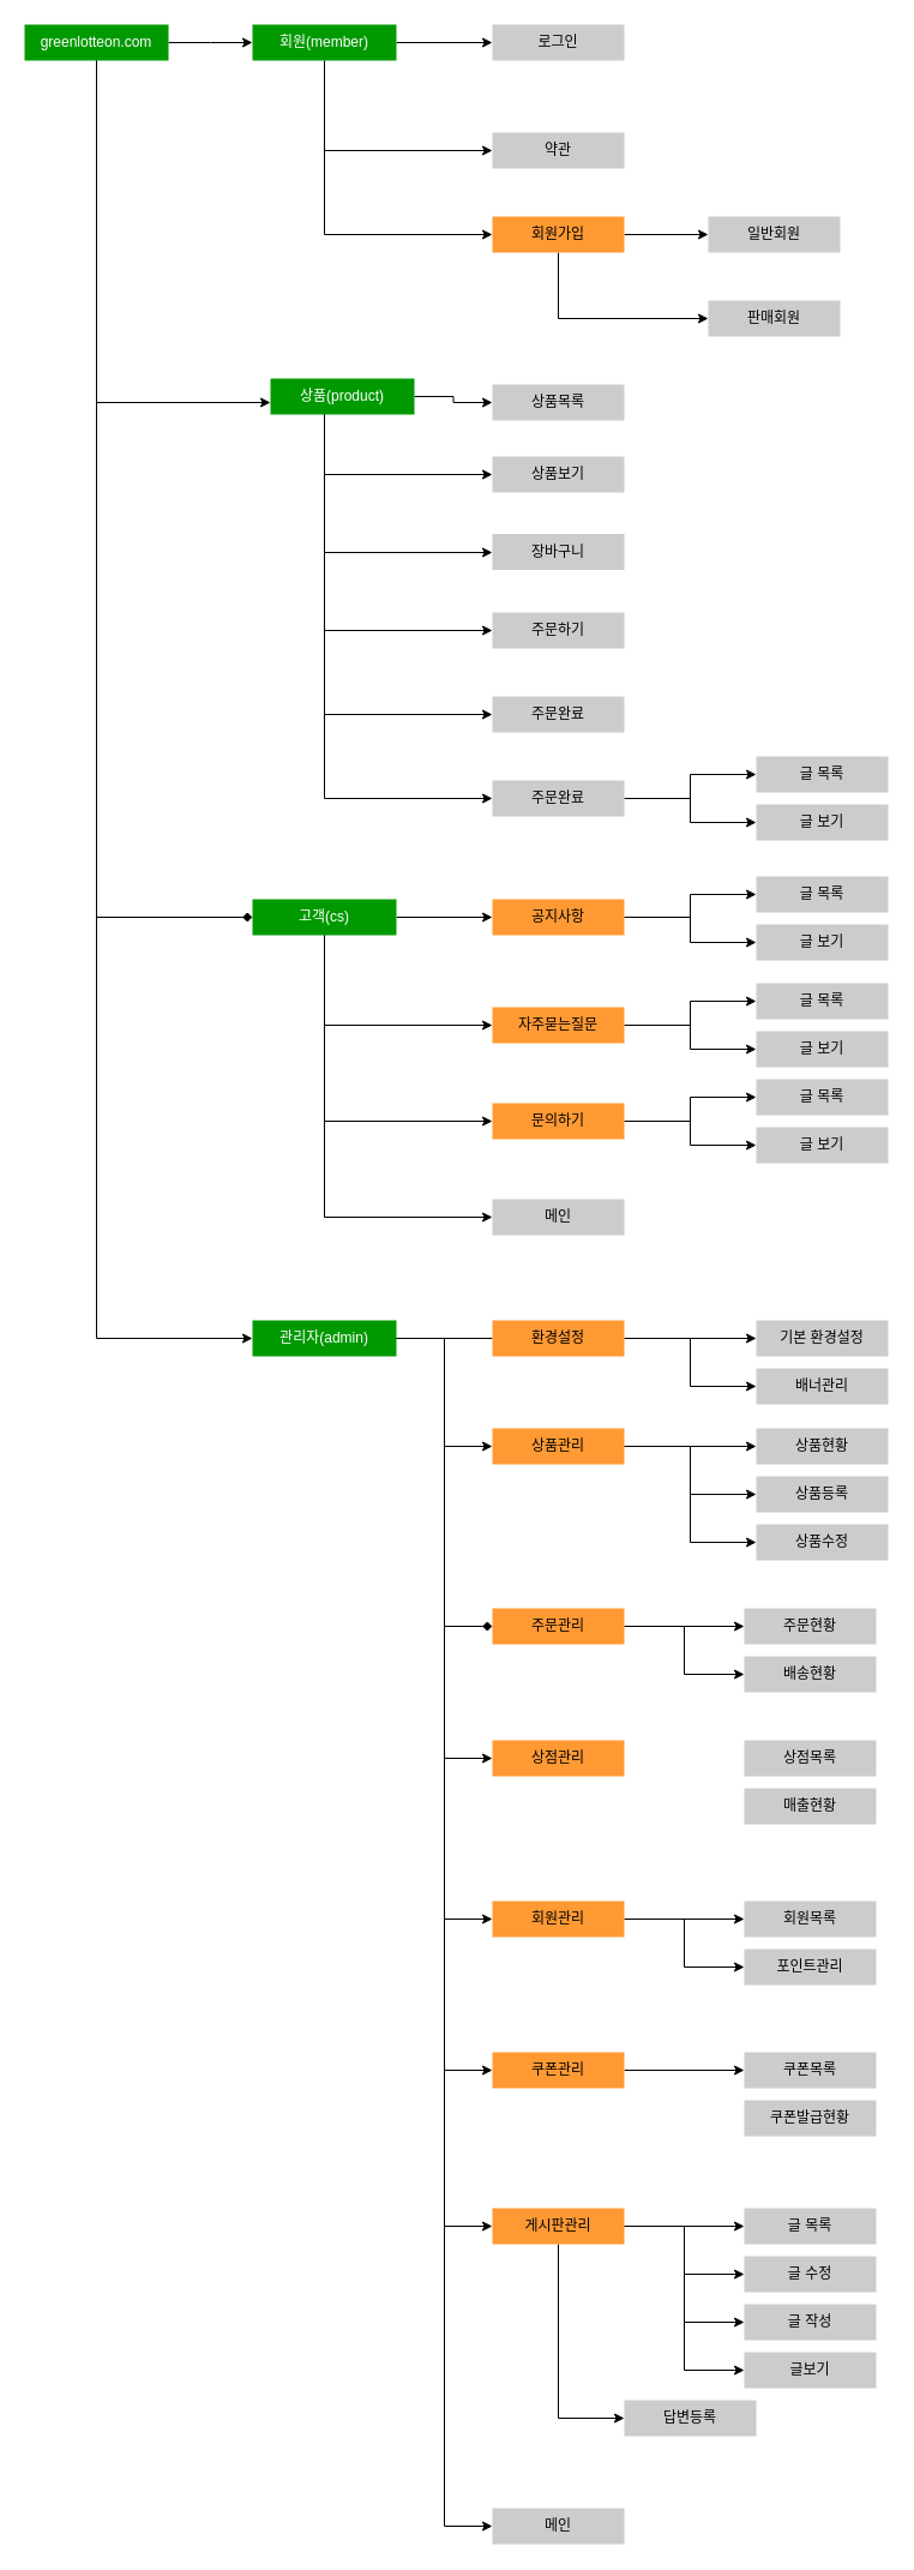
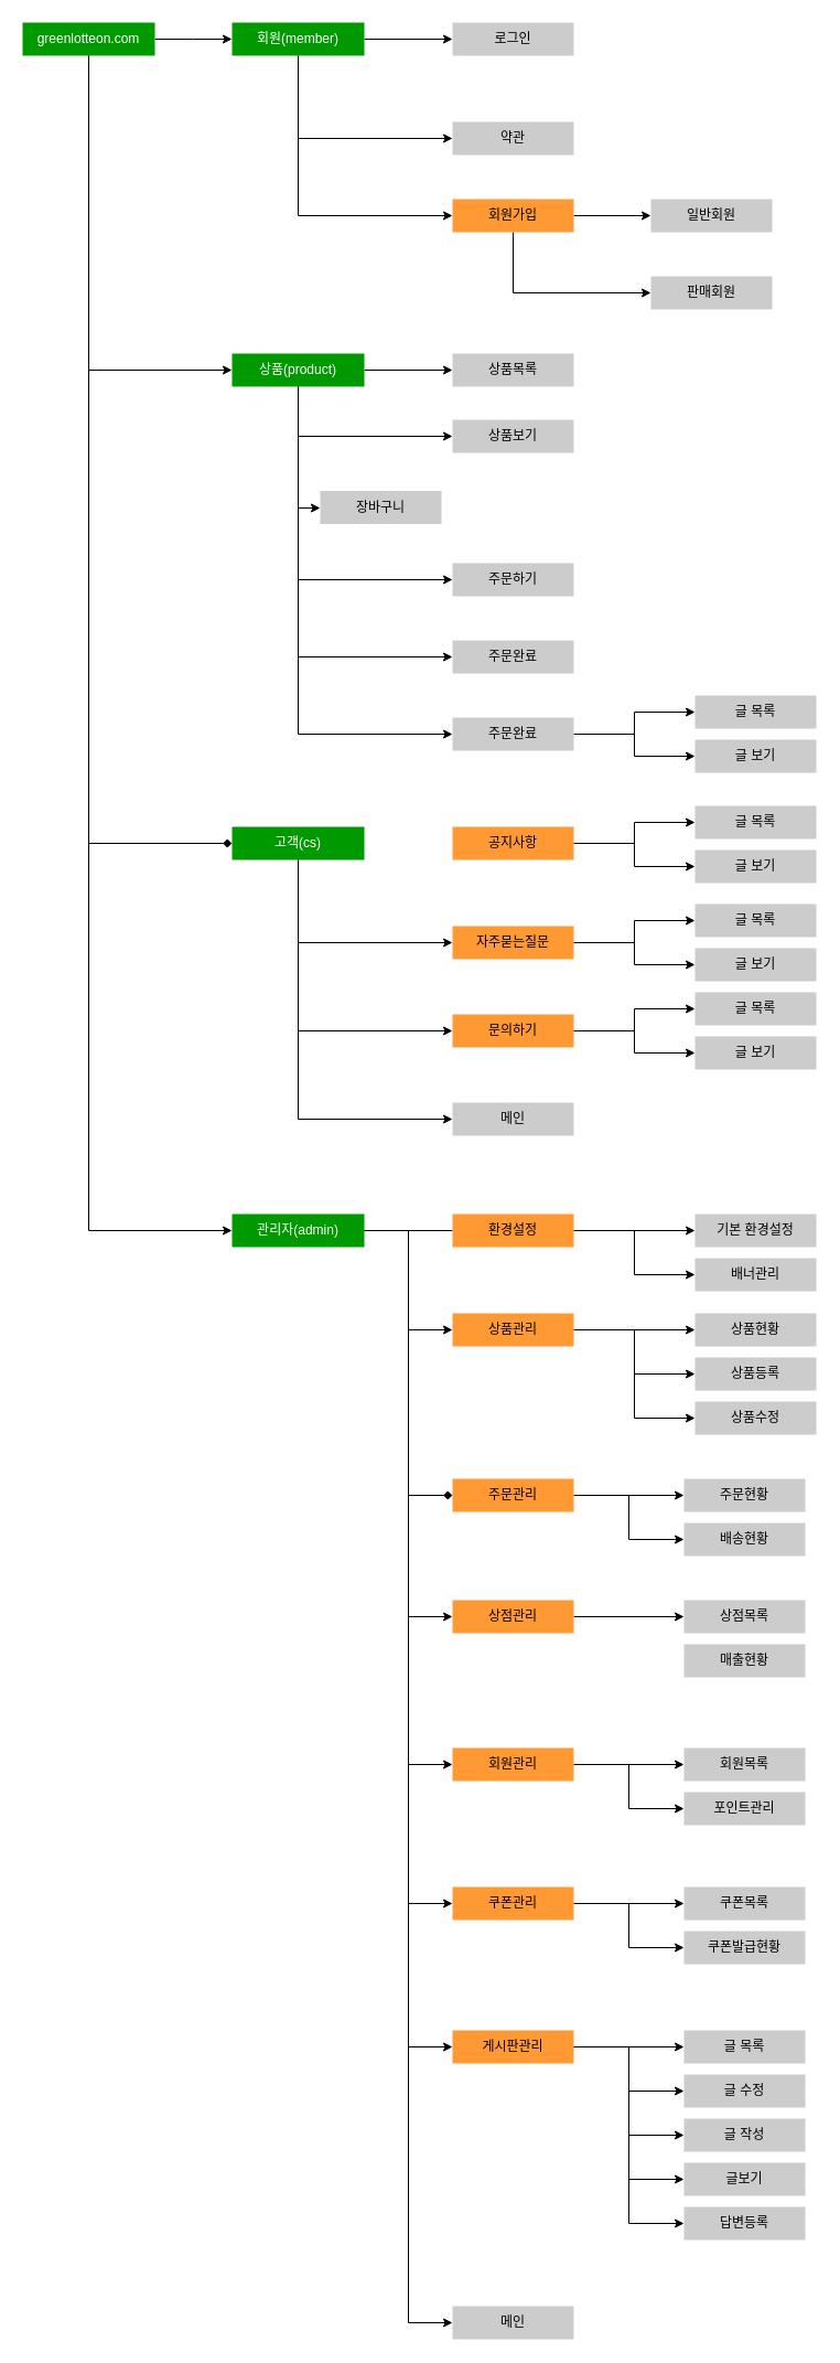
- <mxCell id="24" value="상품(product)" style="text;html=1;align=center;verticalAlign=middle;whiteSpace=wrap;rounded=0;fillColor=#009900;labelBackgroundColor=none;fontColor=#FFFFFF;" parent="1" vertex="1"><mxGeometry x="225" y="315" width="120" height="30" as="geometry" /></mxCell>
+ <mxCell id="24" value="상품(product)" style="text;html=1;align=center;verticalAlign=middle;whiteSpace=wrap;rounded=0;fillColor=#009900;labelBackgroundColor=none;fontColor=#FFFFFF;" parent="1" vertex="1"><mxGeometry x="210" y="320" width="120" height="30" as="geometry" /></mxCell>
- <mxCell id="27" value="장바구니" style="text;html=1;align=center;verticalAlign=middle;whiteSpace=wrap;rounded=0;fillColor=#CCCCCC;" parent="1" vertex="1"><mxGeometry x="410" y="444.5" width="110" height="30" as="geometry" /></mxCell>
+ <mxCell id="27" value="장바구니" style="text;html=1;align=center;verticalAlign=middle;whiteSpace=wrap;rounded=0;fillColor=#CCCCCC;" parent="1" vertex="1"><mxGeometry x="290" y="444.5" width="110" height="30" as="geometry" /></mxCell>
- <mxCell id="33" style="edgeStyle=orthogonalEdgeStyle;rounded=0;orthogonalLoop=1;jettySize=auto;html=1;" parent="1" source="37" target="40" edge="1"><mxGeometry relative="1" as="geometry"><mxPoint x="410" y="764" as="targetPoint" /></mxGeometry></mxCell>
+ <mxCell id="83" style="edgeStyle=orthogonalEdgeStyle;rounded=0;orthogonalLoop=1;jettySize=auto;html=1;" parent="1" source="84" target="85" edge="1"><mxGeometry relative="1" as="geometry" /></mxCell>
+ <mxCell id="93" style="edgeStyle=orthogonalEdgeStyle;rounded=0;orthogonalLoop=1;jettySize=auto;html=1;entryX=0;entryY=0.5;entryDx=0;entryDy=0;" parent="1" source="94" target="96" edge="1"><mxGeometry relative="1" as="geometry" /></mxCell>
- <mxCell id="107" value="답변등록" style="text;html=1;align=center;verticalAlign=middle;whiteSpace=wrap;rounded=0;fillColor=#CCCCCC;" parent="1" vertex="1"><mxGeometry x="520" y="2000" width="110" height="30" as="geometry" /></mxCell>
+ <mxCell id="107" value="답변등록" style="text;html=1;align=center;verticalAlign=middle;whiteSpace=wrap;rounded=0;fillColor=#CCCCCC;" parent="1" vertex="1"><mxGeometry x="620" y="2000" width="110" height="30" as="geometry" /></mxCell>
